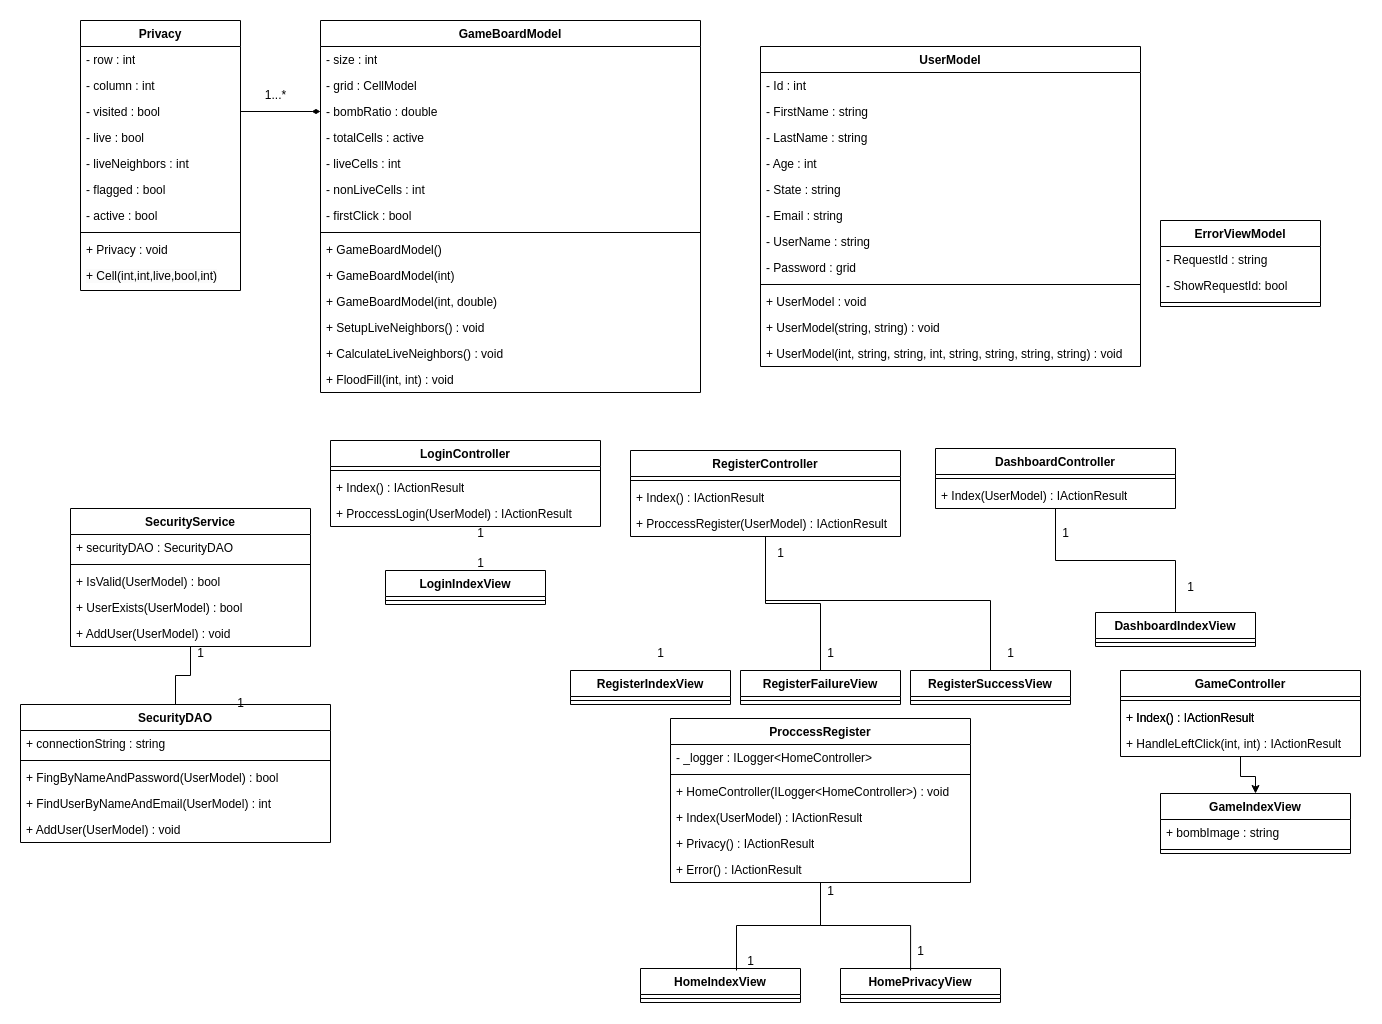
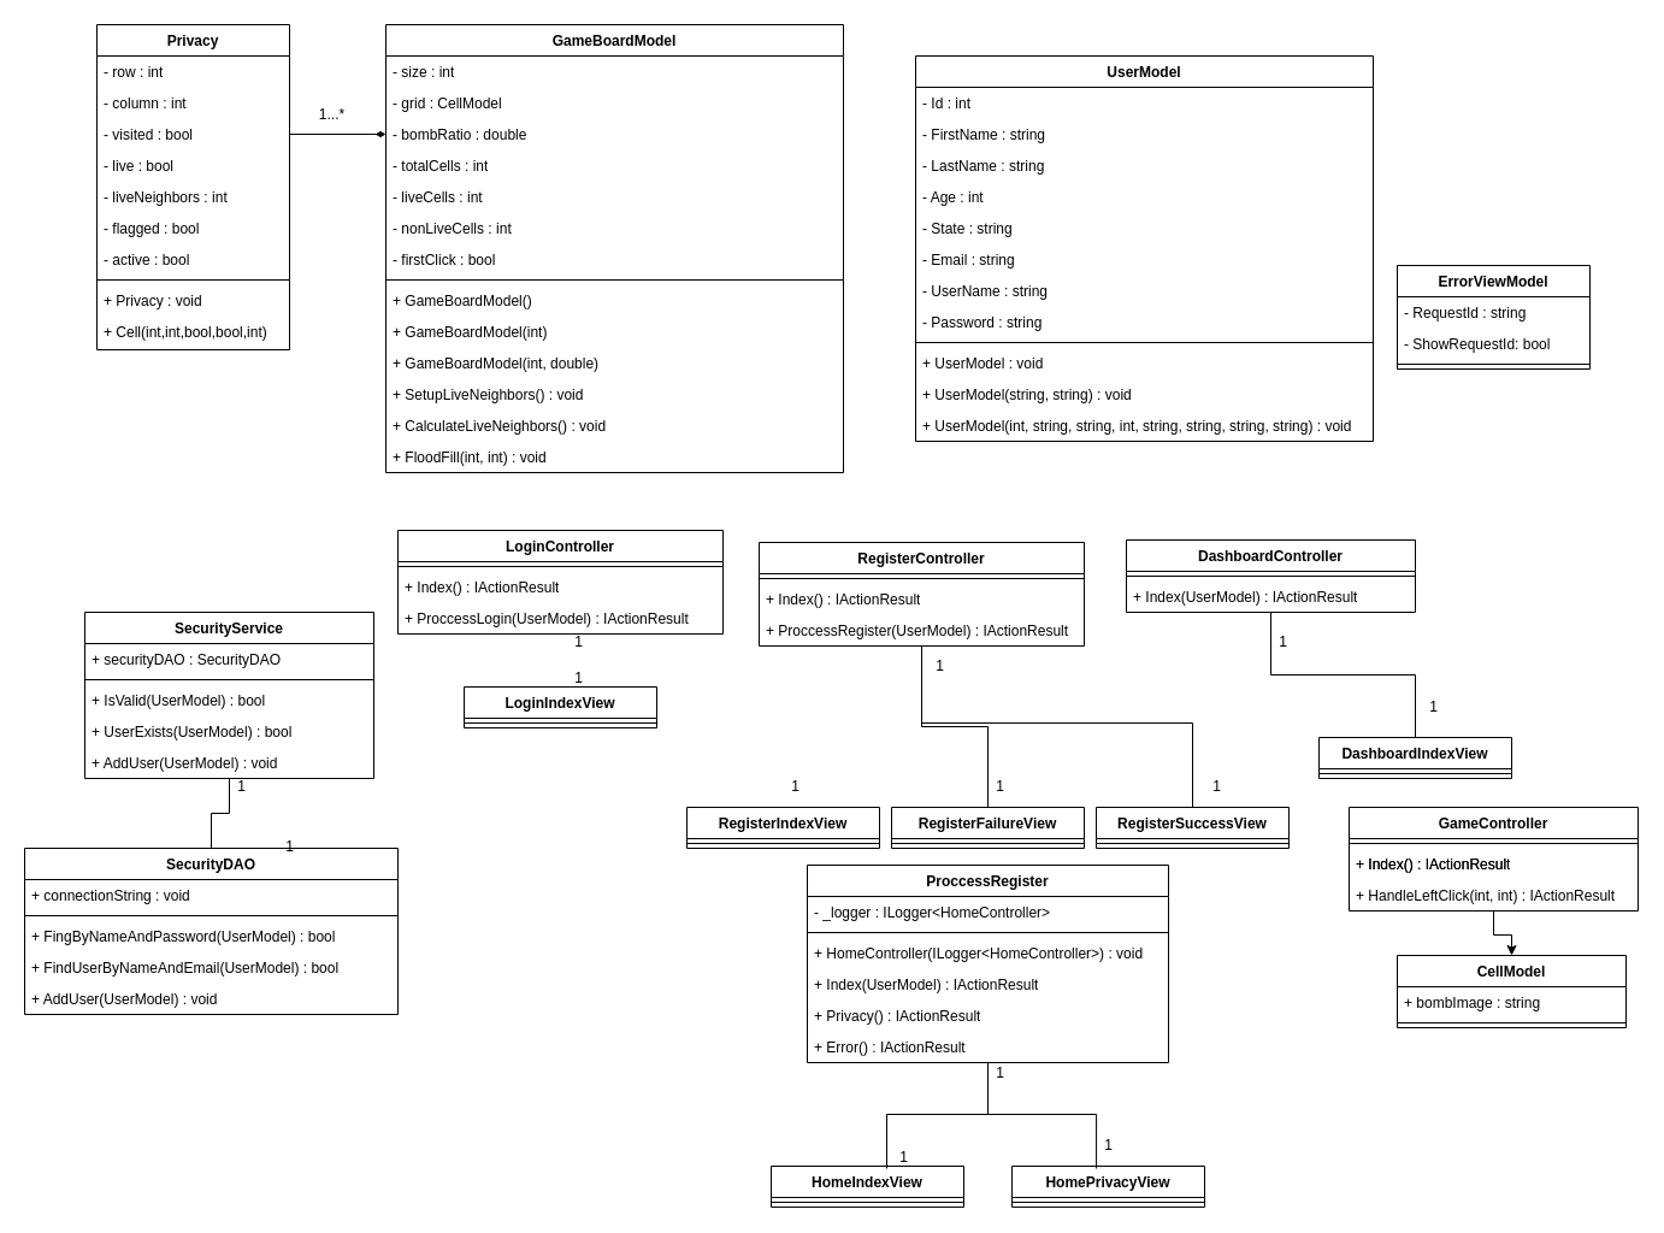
- <mxCell id="97" value="- totalCells : active" style="text;strokeColor=none;fillColor=none;align=left;verticalAlign=top;spacingLeft=4;spacingRight=4;overflow=hidden;rotatable=0;points=[[0,0.5],[1,0.5]];portConstraint=eastwest;whiteSpace=wrap;html=1;" vertex="1" parent="93"><mxGeometry y="104" width="380" height="26" as="geometry" /></mxCell>
+ <mxCell id="97" value="- totalCells : int" style="text;strokeColor=none;fillColor=none;align=left;verticalAlign=top;spacingLeft=4;spacingRight=4;overflow=hidden;rotatable=0;points=[[0,0.5],[1,0.5]];portConstraint=eastwest;whiteSpace=wrap;html=1;" vertex="1" parent="93"><mxGeometry y="104" width="380" height="26" as="geometry" /></mxCell>
- <mxCell id="10" value="- Password : grid" style="text;strokeColor=none;fillColor=none;align=left;verticalAlign=top;spacingLeft=4;spacingRight=4;overflow=hidden;rotatable=0;points=[[0,0.5],[1,0.5]];portConstraint=eastwest;whiteSpace=wrap;html=1;" parent="2" vertex="1"><mxGeometry y="208" width="380" height="26" as="geometry" /></mxCell>
+ <mxCell id="10" value="- Password : string" style="text;strokeColor=none;fillColor=none;align=left;verticalAlign=top;spacingLeft=4;spacingRight=4;overflow=hidden;rotatable=0;points=[[0,0.5],[1,0.5]];portConstraint=eastwest;whiteSpace=wrap;html=1;" parent="2" vertex="1"><mxGeometry y="208" width="380" height="26" as="geometry" /></mxCell>
- <mxCell id="92" value="&lt;span style=&quot;color: rgb(0, 0, 0); font-family: Helvetica; font-size: 12px; font-style: normal; font-variant-ligatures: normal; font-variant-caps: normal; font-weight: 400; letter-spacing: normal; orphans: 2; text-align: left; text-indent: 0px; text-transform: none; widows: 2; word-spacing: 0px; -webkit-text-stroke-width: 0px; background-color: rgb(251, 251, 251); text-decoration-thickness: initial; text-decoration-style: initial; text-decoration-color: initial; float: none; display: inline !important;&quot;&gt;+ Cell(int,int,live,bool,int)&lt;/span&gt;" style="text;strokeColor=none;fillColor=none;align=left;verticalAlign=top;spacingLeft=4;spacingRight=4;overflow=hidden;rotatable=0;points=[[0,0.5],[1,0.5]];portConstraint=eastwest;whiteSpace=wrap;html=1;" vertex="1" parent="82"><mxGeometry y="242" width="160" height="28" as="geometry" /></mxCell>
+ <mxCell id="92" value="&lt;span style=&quot;color: rgb(0, 0, 0); font-family: Helvetica; font-size: 12px; font-style: normal; font-variant-ligatures: normal; font-variant-caps: normal; font-weight: 400; letter-spacing: normal; orphans: 2; text-align: left; text-indent: 0px; text-transform: none; widows: 2; word-spacing: 0px; -webkit-text-stroke-width: 0px; background-color: rgb(251, 251, 251); text-decoration-thickness: initial; text-decoration-style: initial; text-decoration-color: initial; float: none; display: inline !important;&quot;&gt;+ Cell(int,int,bool,bool,int)&lt;/span&gt;" style="text;strokeColor=none;fillColor=none;align=left;verticalAlign=top;spacingLeft=4;spacingRight=4;overflow=hidden;rotatable=0;points=[[0,0.5],[1,0.5]];portConstraint=eastwest;whiteSpace=wrap;html=1;" vertex="1" parent="82"><mxGeometry y="242" width="160" height="28" as="geometry" /></mxCell>
- <mxCell id="48" value="+ connectionString : string" style="text;strokeColor=none;fillColor=none;align=left;verticalAlign=top;spacingLeft=4;spacingRight=4;overflow=hidden;rotatable=0;points=[[0,0.5],[1,0.5]];portConstraint=eastwest;whiteSpace=wrap;html=1;" parent="47" vertex="1"><mxGeometry y="26" width="310" height="26" as="geometry" /></mxCell>
+ <mxCell id="48" value="+ connectionString : void" style="text;strokeColor=none;fillColor=none;align=left;verticalAlign=top;spacingLeft=4;spacingRight=4;overflow=hidden;rotatable=0;points=[[0,0.5],[1,0.5]];portConstraint=eastwest;whiteSpace=wrap;html=1;" parent="47" vertex="1"><mxGeometry y="26" width="310" height="26" as="geometry" /></mxCell>
- <mxCell id="51" value="+ FindUserByNameAndEmail(UserModel) : int" style="text;strokeColor=none;fillColor=none;align=left;verticalAlign=top;spacingLeft=4;spacingRight=4;overflow=hidden;rotatable=0;points=[[0,0.5],[1,0.5]];portConstraint=eastwest;whiteSpace=wrap;html=1;" parent="47" vertex="1"><mxGeometry y="86" width="310" height="26" as="geometry" /></mxCell>
+ <mxCell id="51" value="+ FindUserByNameAndEmail(UserModel) : bool" style="text;strokeColor=none;fillColor=none;align=left;verticalAlign=top;spacingLeft=4;spacingRight=4;overflow=hidden;rotatable=0;points=[[0,0.5],[1,0.5]];portConstraint=eastwest;whiteSpace=wrap;html=1;" parent="47" vertex="1"><mxGeometry y="86" width="310" height="26" as="geometry" /></mxCell>
- <mxCell id="115" value="GameIndexView" style="swimlane;fontStyle=1;align=center;verticalAlign=top;childLayout=stackLayout;horizontal=1;startSize=26;horizontalStack=0;resizeParent=1;resizeParentMax=0;resizeLast=0;collapsible=1;marginBottom=0;whiteSpace=wrap;html=1;" vertex="1" parent="1"><mxGeometry x="1160" y="793" width="190" height="60" as="geometry" /></mxCell>
+ <mxCell id="115" value="CellModel" style="swimlane;fontStyle=1;align=center;verticalAlign=top;childLayout=stackLayout;horizontal=1;startSize=26;horizontalStack=0;resizeParent=1;resizeParentMax=0;resizeLast=0;collapsible=1;marginBottom=0;whiteSpace=wrap;html=1;" vertex="1" parent="1"><mxGeometry x="1160" y="793" width="190" height="60" as="geometry" /></mxCell>
